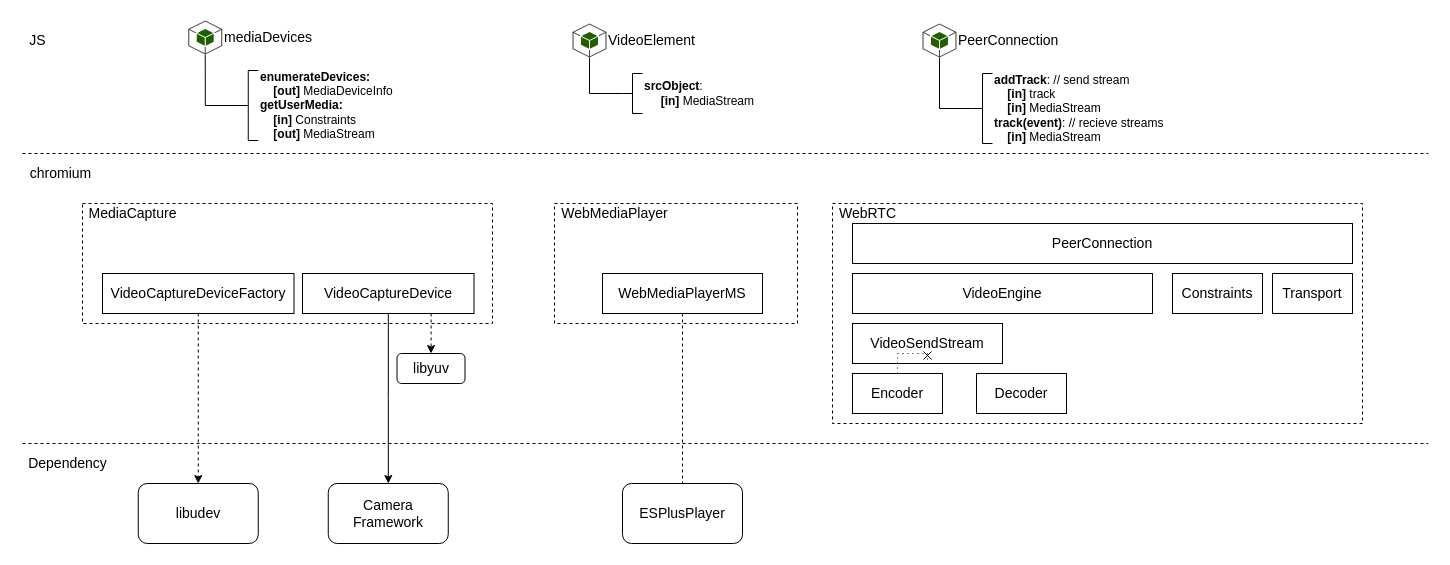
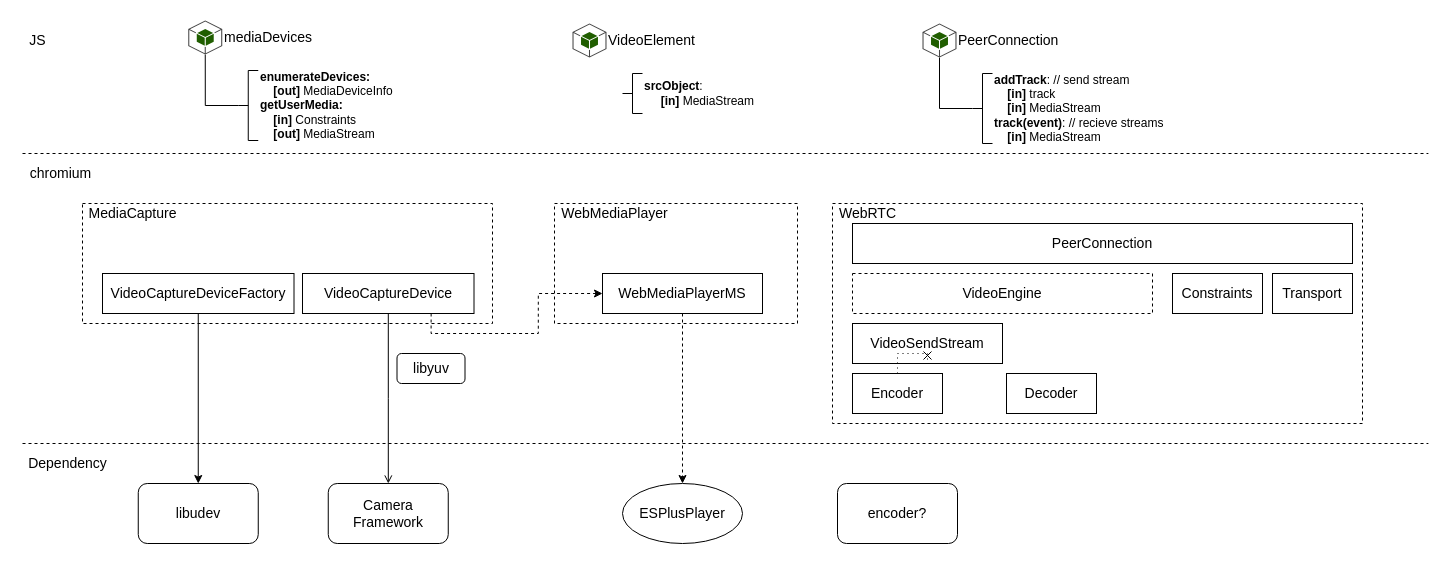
- <mxCell id="5" style="edgeStyle=orthogonalEdgeStyle;rounded=0;orthogonalLoop=1;jettySize=auto;html=1;exitX=0.5;exitY=1;exitDx=0;exitDy=0;exitPerimeter=0;entryX=0;entryY=0.5;entryDx=0;entryDy=0;entryPerimeter=0;endArrow=none;endFill=0;" edge="1" parent="1" source="6" target="7"><mxGeometry relative="1" as="geometry" /></mxCell>
- <mxCell id="14" value="VideoEngine" style="rounded=0;whiteSpace=wrap;html=1;fontSize=14;" vertex="1" parent="1"><mxGeometry x="852" y="273" width="300" height="40" as="geometry" /></mxCell>
+ <mxCell id="14" value="VideoEngine" style="rounded=0;whiteSpace=wrap;html=1;fontSize=14;dashed=1;" vertex="1" parent="1"><mxGeometry x="852" y="273" width="300" height="40" as="geometry" /></mxCell>
- <mxCell id="19" style="edgeStyle=orthogonalEdgeStyle;rounded=0;orthogonalLoop=1;jettySize=auto;html=1;exitX=0.75;exitY=1;exitDx=0;exitDy=0;entryX=0.5;entryY=0;entryDx=0;entryDy=0;dashed=1;endArrow=classic;endFill=1;fontSize=14;" edge="1" parent="1" source="20" target="41"><mxGeometry relative="1" as="geometry" /></mxCell>
+ <mxCell id="19" style="edgeStyle=orthogonalEdgeStyle;rounded=0;orthogonalLoop=1;jettySize=auto;html=1;exitX=0.75;exitY=1;exitDx=0;exitDy=0;dashed=1;endArrow=classic;endFill=1;fontSize=14;" edge="1" parent="1" source="20" target="4"><mxGeometry relative="1" as="geometry" /></mxCell>
- <mxCell id="34" value="Decoder" style="rounded=0;whiteSpace=wrap;html=1;fontSize=14;" vertex="1" parent="1"><mxGeometry x="976" y="373" width="90" height="40" as="geometry" /></mxCell>
+ <mxCell id="34" value="Decoder" style="rounded=0;whiteSpace=wrap;html=1;fontSize=14;" vertex="1" parent="1"><mxGeometry x="1006" y="373" width="90" height="40" as="geometry" /></mxCell>
- <mxCell id="26" style="edgeStyle=orthogonalEdgeStyle;rounded=0;orthogonalLoop=1;jettySize=auto;html=1;exitX=0.5;exitY=1;exitDx=0;exitDy=0;entryX=0.5;entryY=0;entryDx=0;entryDy=0;endArrow=classic;endFill=1;fontSize=14;dashed=1;" edge="1" parent="1" source="27" target="28"><mxGeometry relative="1" as="geometry" /></mxCell>
+ <mxCell id="26" style="edgeStyle=orthogonalEdgeStyle;rounded=0;orthogonalLoop=1;jettySize=auto;html=1;exitX=0.5;exitY=1;exitDx=0;exitDy=0;entryX=0.5;entryY=0;entryDx=0;entryDy=0;endArrow=classic;endFill=1;fontSize=14;" edge="1" parent="1" source="27" target="28"><mxGeometry relative="1" as="geometry" /></mxCell>
- <mxCell id="18" style="edgeStyle=orthogonalEdgeStyle;rounded=0;orthogonalLoop=1;jettySize=auto;html=1;endArrow=classic;endFill=1;fontSize=14;" edge="1" parent="1" source="20" target="25"><mxGeometry relative="1" as="geometry" /></mxCell>
+ <mxCell id="18" style="edgeStyle=orthogonalEdgeStyle;rounded=0;orthogonalLoop=1;jettySize=auto;html=1;endArrow=open;endFill=1;fontSize=14;" edge="1" parent="1" source="20" target="25"><mxGeometry relative="1" as="geometry" /></mxCell>
- <mxCell id="3" style="edgeStyle=orthogonalEdgeStyle;rounded=0;orthogonalLoop=1;jettySize=auto;html=1;exitX=0.5;exitY=1;exitDx=0;exitDy=0;entryX=0.5;entryY=0;entryDx=0;entryDy=0;endArrow=none;endFill=1;fontSize=14;dashed=1;" edge="1" parent="1" source="4" target="12"><mxGeometry relative="1" as="geometry" /></mxCell>
+ <mxCell id="3" style="edgeStyle=orthogonalEdgeStyle;rounded=0;orthogonalLoop=1;jettySize=auto;html=1;exitX=0.5;exitY=1;exitDx=0;exitDy=0;entryX=0.5;entryY=0;entryDx=0;entryDy=0;endArrow=classic;endFill=1;fontSize=14;dashed=1;" edge="1" parent="1" source="4" target="12"><mxGeometry relative="1" as="geometry" /></mxCell>
- <mxCell id="12" value="ESPlusPlayer" style="rounded=1;whiteSpace=wrap;html=1;strokeWidth=1;fontSize=14;" vertex="1" parent="1"><mxGeometry x="622" y="483" width="120" height="60" as="geometry" /></mxCell>
+ <mxCell id="12" value="ESPlusPlayer" style="ellipse;whiteSpace=wrap;html=1;strokeWidth=1;fontSize=14;" vertex="1" parent="1"><mxGeometry x="622" y="483" width="120" height="60" as="geometry" /></mxCell>
+ <mxCell id="35" value="encoder?" style="rounded=1;whiteSpace=wrap;html=1;strokeWidth=1;fontSize=14;" vertex="1" parent="1"><mxGeometry x="837" y="483" width="120" height="60" as="geometry" /></mxCell>
